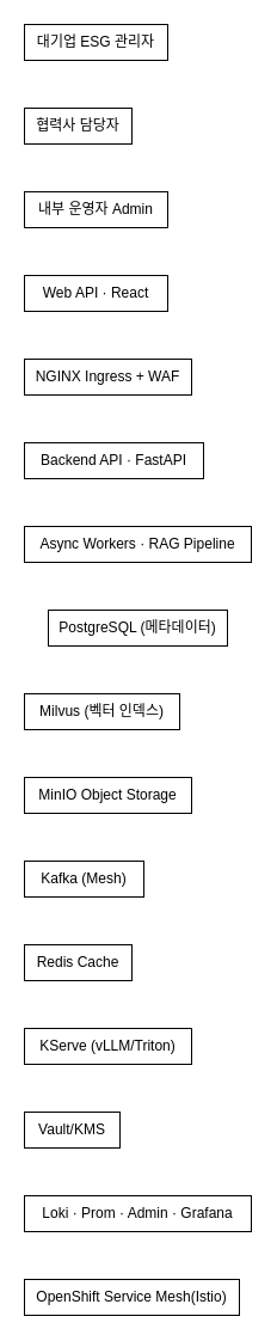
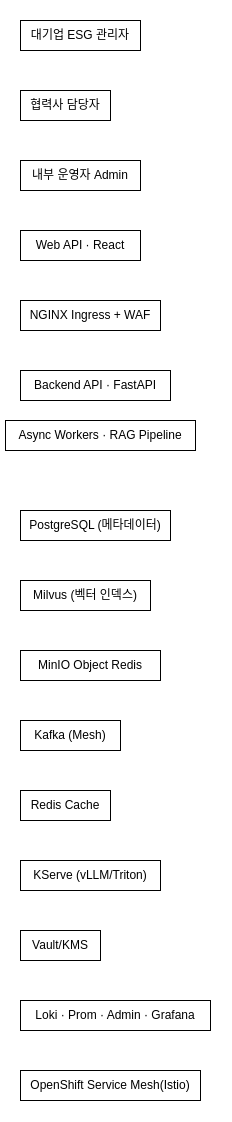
- <mxCell id="8" value="Async Workers · RAG Pipeline" style="whiteSpace=wrap;html=1;" vertex="1" parent="1"><mxGeometry x="20" y="440" width="190" height="30" as="geometry" /></mxCell>
+ <mxCell id="8" value="Async Workers · RAG Pipeline" style="whiteSpace=wrap;html=1;" vertex="1" parent="1"><mxGeometry x="5" y="420" width="190" height="30" as="geometry" /></mxCell>
- <mxCell id="9" value="PostgreSQL (메타데이터)" style="whiteSpace=wrap;html=1;" vertex="1" parent="1"><mxGeometry x="40" y="510" width="150" height="30" as="geometry" /></mxCell>
+ <mxCell id="9" value="PostgreSQL (메타데이터)" style="whiteSpace=wrap;html=1;" vertex="1" parent="1"><mxGeometry x="20" y="510" width="150" height="30" as="geometry" /></mxCell>
- <mxCell id="11" value="MinIO Object Storage" style="whiteSpace=wrap;html=1;" vertex="1" parent="1"><mxGeometry x="20" y="650" width="140" height="30" as="geometry" /></mxCell>
+ <mxCell id="11" value="MinIO Object Redis" style="whiteSpace=wrap;html=1;" vertex="1" parent="1"><mxGeometry x="20" y="650" width="140" height="30" as="geometry" /></mxCell>
